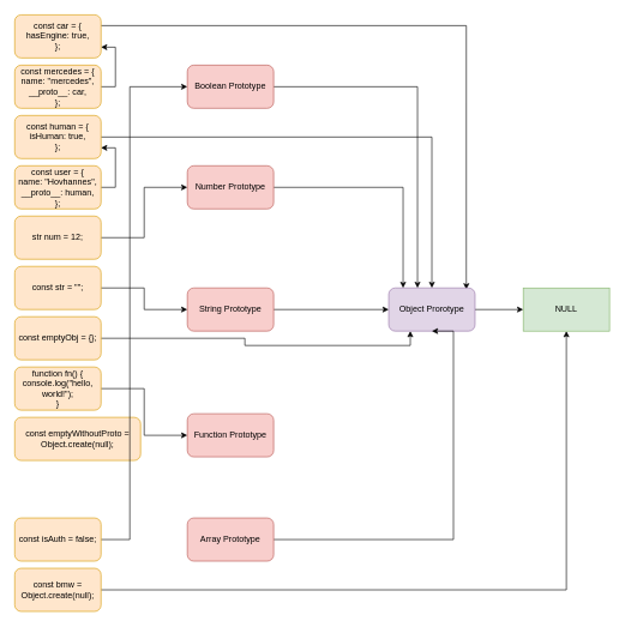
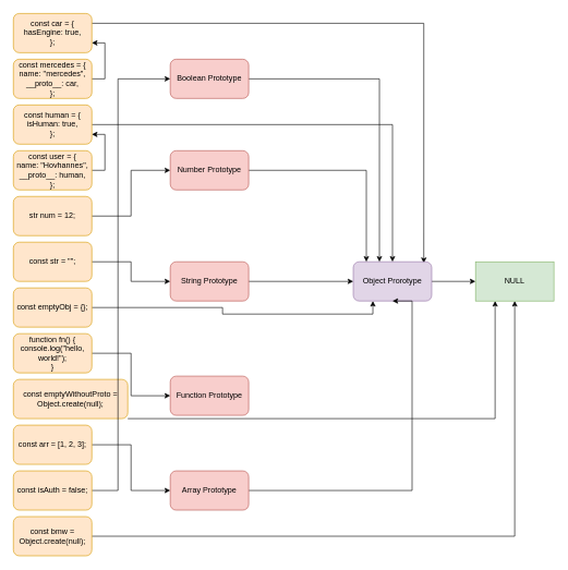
+ <mxCell id="22" style="edgeStyle=orthogonalEdgeStyle;rounded=0;orthogonalLoop=1;jettySize=auto;html=1;entryX=0.25;entryY=1;entryDx=0;entryDy=0;" edge="1" parent="1" source="23" target="37"><mxGeometry relative="1" as="geometry"><Array as="points"><mxPoint x="757" y="640" /></Array></mxGeometry></mxCell>
+ <mxCell id="3" value="const arr = [1, 2, 3];" style="rounded=1;whiteSpace=wrap;html=1;fillColor=#ffe6cc;strokeColor=#d79b00;" vertex="1" parent="1"><mxGeometry y="650" width="120" height="60" as="geometry" x="20" /></mxCell>
+ <mxCell id="2" style="edgeStyle=orthogonalEdgeStyle;rounded=0;orthogonalLoop=1;jettySize=auto;html=1;entryX=0;entryY=0.5;entryDx=0;entryDy=0;" edge="1" parent="1" source="3" target="36"><mxGeometry relative="1" as="geometry" /></mxCell>
